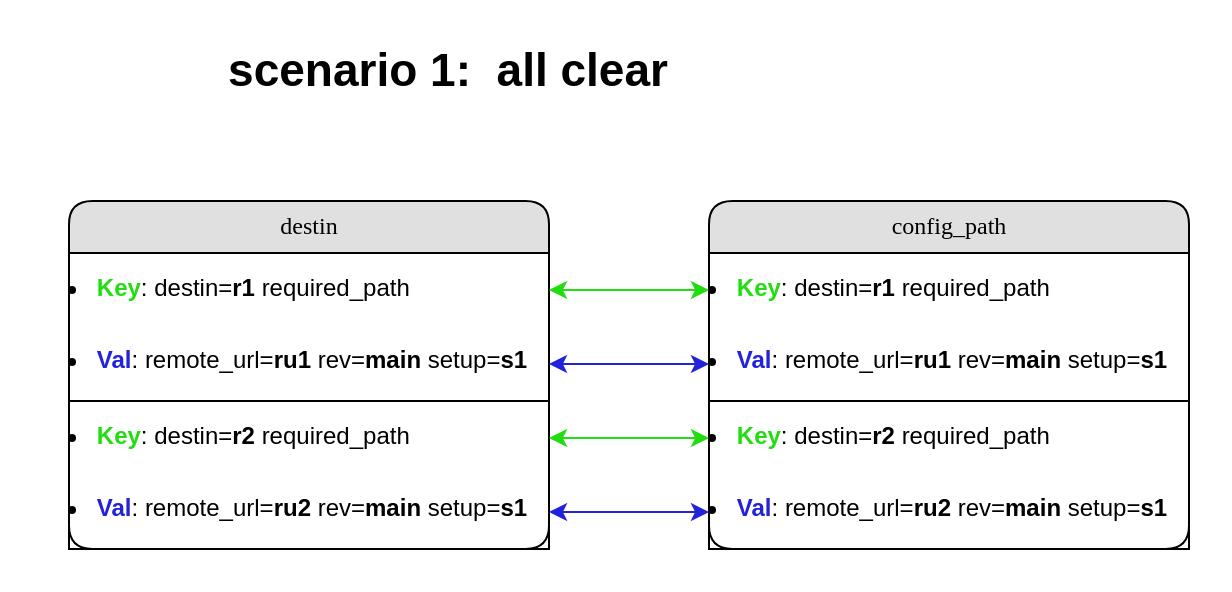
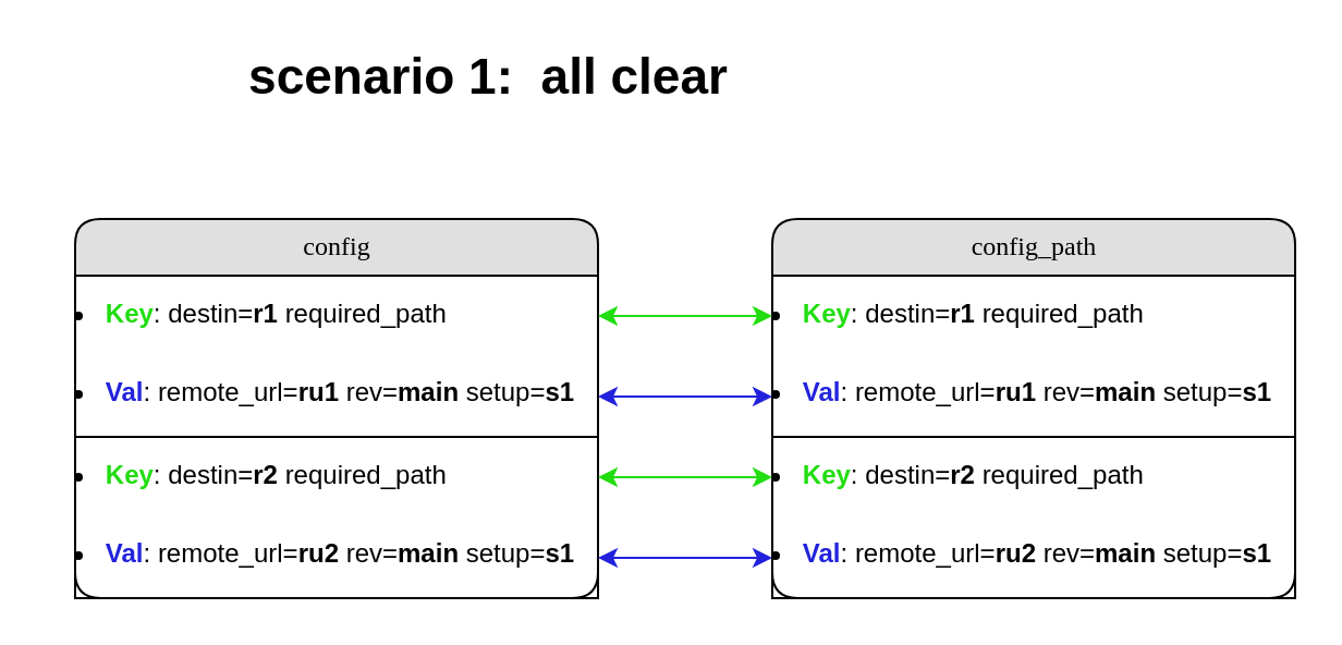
- <mxCell id="2" value="destin" style="swimlane;html=1;fontStyle=0;childLayout=stackLayout;horizontal=1;startSize=26;fillColor=#e0e0e0;horizontalStack=0;resizeParent=1;resizeLast=0;collapsible=1;marginBottom=0;swimlaneFillColor=#ffffff;align=center;rounded=1;shadow=0;comic=0;labelBackgroundColor=none;strokeWidth=1;fontFamily=Verdana;fontSize=12" parent="1" vertex="1"><mxGeometry x="20" y="100" width="240" height="174" as="geometry" /></mxCell>
+ <mxCell id="2" value="config" style="swimlane;html=1;fontStyle=0;childLayout=stackLayout;horizontal=1;startSize=26;fillColor=#e0e0e0;horizontalStack=0;resizeParent=1;resizeLast=0;collapsible=1;marginBottom=0;swimlaneFillColor=#ffffff;align=center;rounded=1;shadow=0;comic=0;labelBackgroundColor=none;strokeWidth=1;fontFamily=Verdana;fontSize=12" parent="1" vertex="1"><mxGeometry x="20" y="100" width="240" height="174" as="geometry" /></mxCell>
